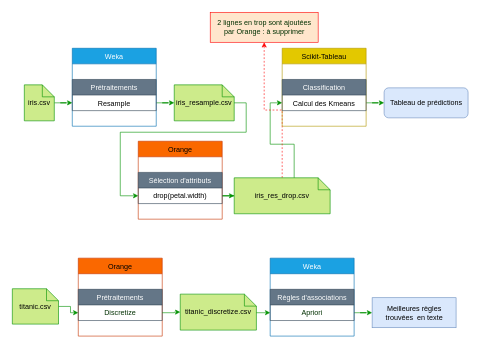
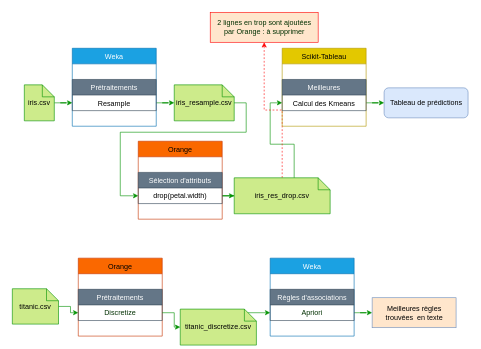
- <mxCell id="43" value="Classification" style="swimlane;fontStyle=0;childLayout=stackLayout;horizontal=1;startSize=26;fillColor=#647687;horizontalStack=0;resizeParent=1;resizeParentMax=0;resizeLast=0;collapsible=1;marginBottom=0;strokeColor=#314354;fontColor=#ffffff;" parent="41" vertex="1"><mxGeometry y="52" width="140" height="52" as="geometry" /></mxCell>
+ <mxCell id="43" value="Meilleures" style="swimlane;fontStyle=0;childLayout=stackLayout;horizontal=1;startSize=26;fillColor=#647687;horizontalStack=0;resizeParent=1;resizeParentMax=0;resizeLast=0;collapsible=1;marginBottom=0;strokeColor=#314354;fontColor=#ffffff;" parent="41" vertex="1"><mxGeometry y="52" width="140" height="52" as="geometry" /></mxCell>
- <mxCell id="38" value="&lt;div&gt;titanic_discretize.csv&lt;/div&gt;" style="shape=note;size=20;whiteSpace=wrap;html=1;fillColor=#CDEB8B;strokeColor=#009100;" vertex="1" parent="1"><mxGeometry x="300" y="490" width="127" height="60" as="geometry" /></mxCell>
+ <mxCell id="38" value="&lt;div&gt;titanic_discretize.csv&lt;/div&gt;" style="shape=note;size=20;whiteSpace=wrap;html=1;fillColor=#CDEB8B;strokeColor=#009100;" vertex="1" parent="1"><mxGeometry x="300" y="515" width="127" height="60" as="geometry" /></mxCell>
- <mxCell id="40" value="&lt;div&gt;Meilleures règles &lt;br&gt;&lt;/div&gt;&lt;div&gt;trouvées&amp;nbsp; en texte&lt;/div&gt;" style="html=1;strokeColor=#6c8ebf;fillColor=#dae8fc;" vertex="1" parent="1"><mxGeometry x="620" y="496" width="140" height="50" as="geometry" /></mxCell>
+ <mxCell id="40" value="&lt;div&gt;Meilleures règles &lt;br&gt;&lt;/div&gt;&lt;div&gt;trouvées&amp;nbsp; en texte&lt;/div&gt;" style="html=1;strokeColor=#6c8ebf;fillColor=#ffe6cc;" vertex="1" parent="1"><mxGeometry x="620" y="496" width="140" height="50" as="geometry" /></mxCell>
